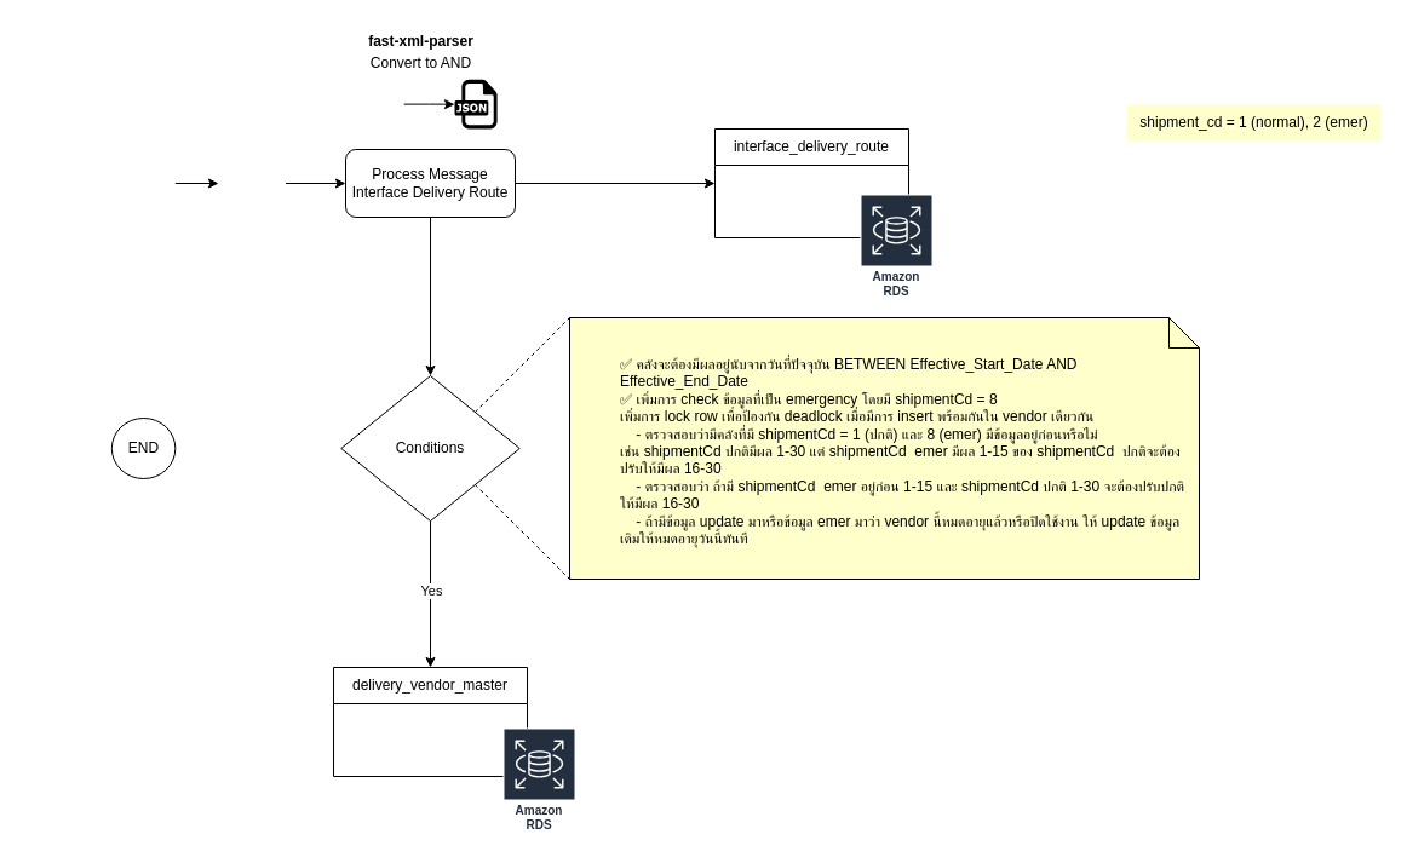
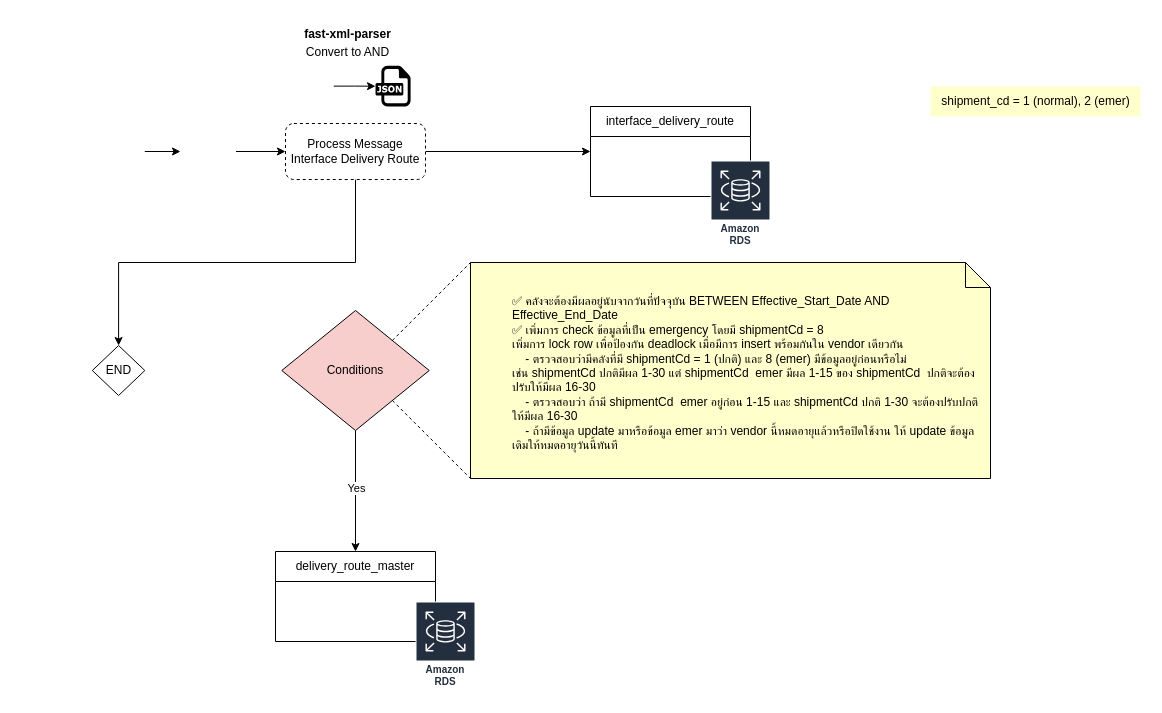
- <mxCell id="8" value="Process Message Interface Delivery Route" style="rounded=1;whiteSpace=wrap;html=1;fontSize=12;glass=0;strokeWidth=1;shadow=0;" parent="1" vertex="1"><mxGeometry x="285" y="123" width="140" height="56" as="geometry" /></mxCell>
+ <mxCell id="8" value="Process Message Interface Delivery Route" style="rounded=1;whiteSpace=wrap;html=1;fontSize=12;glass=0;strokeWidth=1;shadow=0;dashed=1;" parent="1" vertex="1"><mxGeometry x="285" y="123" width="140" height="56" as="geometry" /></mxCell>
- <mxCell id="7" style="edgeStyle=orthogonalEdgeStyle;rounded=0;orthogonalLoop=1;jettySize=auto;html=1;exitX=0.5;exitY=1;exitDx=0;exitDy=0;entryX=0.5;entryY=0;entryDx=0;entryDy=0;" parent="1" source="8" target="12" edge="1"><mxGeometry relative="1" as="geometry" /></mxCell>
+ <mxCell id="7" style="edgeStyle=orthogonalEdgeStyle;rounded=0;orthogonalLoop=1;jettySize=auto;html=1;exitX=0.5;exitY=1;exitDx=0;exitDy=0;" parent="1" source="8" target="24" edge="1"><mxGeometry relative="1" as="geometry" /></mxCell>
- <mxCell id="24" value="END" style="ellipse;whiteSpace=wrap;html=1;" parent="1" vertex="1"><mxGeometry x="91.83" y="345" width="52.5" height="50" as="geometry" /></mxCell>
+ <mxCell id="24" value="END" style="rhombus;whiteSpace=wrap;html=1;" parent="1" vertex="1"><mxGeometry x="91.83" y="345" width="52.5" height="50" as="geometry" /></mxCell>
- <mxCell id="12" value="Conditions" style="rhombus;whiteSpace=wrap;html=1;" parent="1" vertex="1"><mxGeometry x="281.25" y="310" width="147.5" height="120" as="geometry" /></mxCell>
+ <mxCell id="12" value="Conditions" style="rhombus;whiteSpace=wrap;html=1;fillColor=#f8cecc;" parent="1" vertex="1"><mxGeometry x="281.25" y="310" width="147.5" height="120" as="geometry" /></mxCell>
- <mxCell id="15" value="delivery_vendor_master" style="swimlane;fontStyle=0;childLayout=stackLayout;horizontal=1;startSize=30;horizontalStack=0;resizeParent=1;resizeParentMax=0;resizeLast=0;collapsible=1;marginBottom=0;whiteSpace=wrap;html=1;" parent="14" vertex="1"><mxGeometry width="160" height="90" as="geometry" /></mxCell>
+ <mxCell id="15" value="delivery_route_master" style="swimlane;fontStyle=0;childLayout=stackLayout;horizontal=1;startSize=30;horizontalStack=0;resizeParent=1;resizeParentMax=0;resizeLast=0;collapsible=1;marginBottom=0;whiteSpace=wrap;html=1;" parent="14" vertex="1"><mxGeometry width="160" height="90" as="geometry" /></mxCell>
